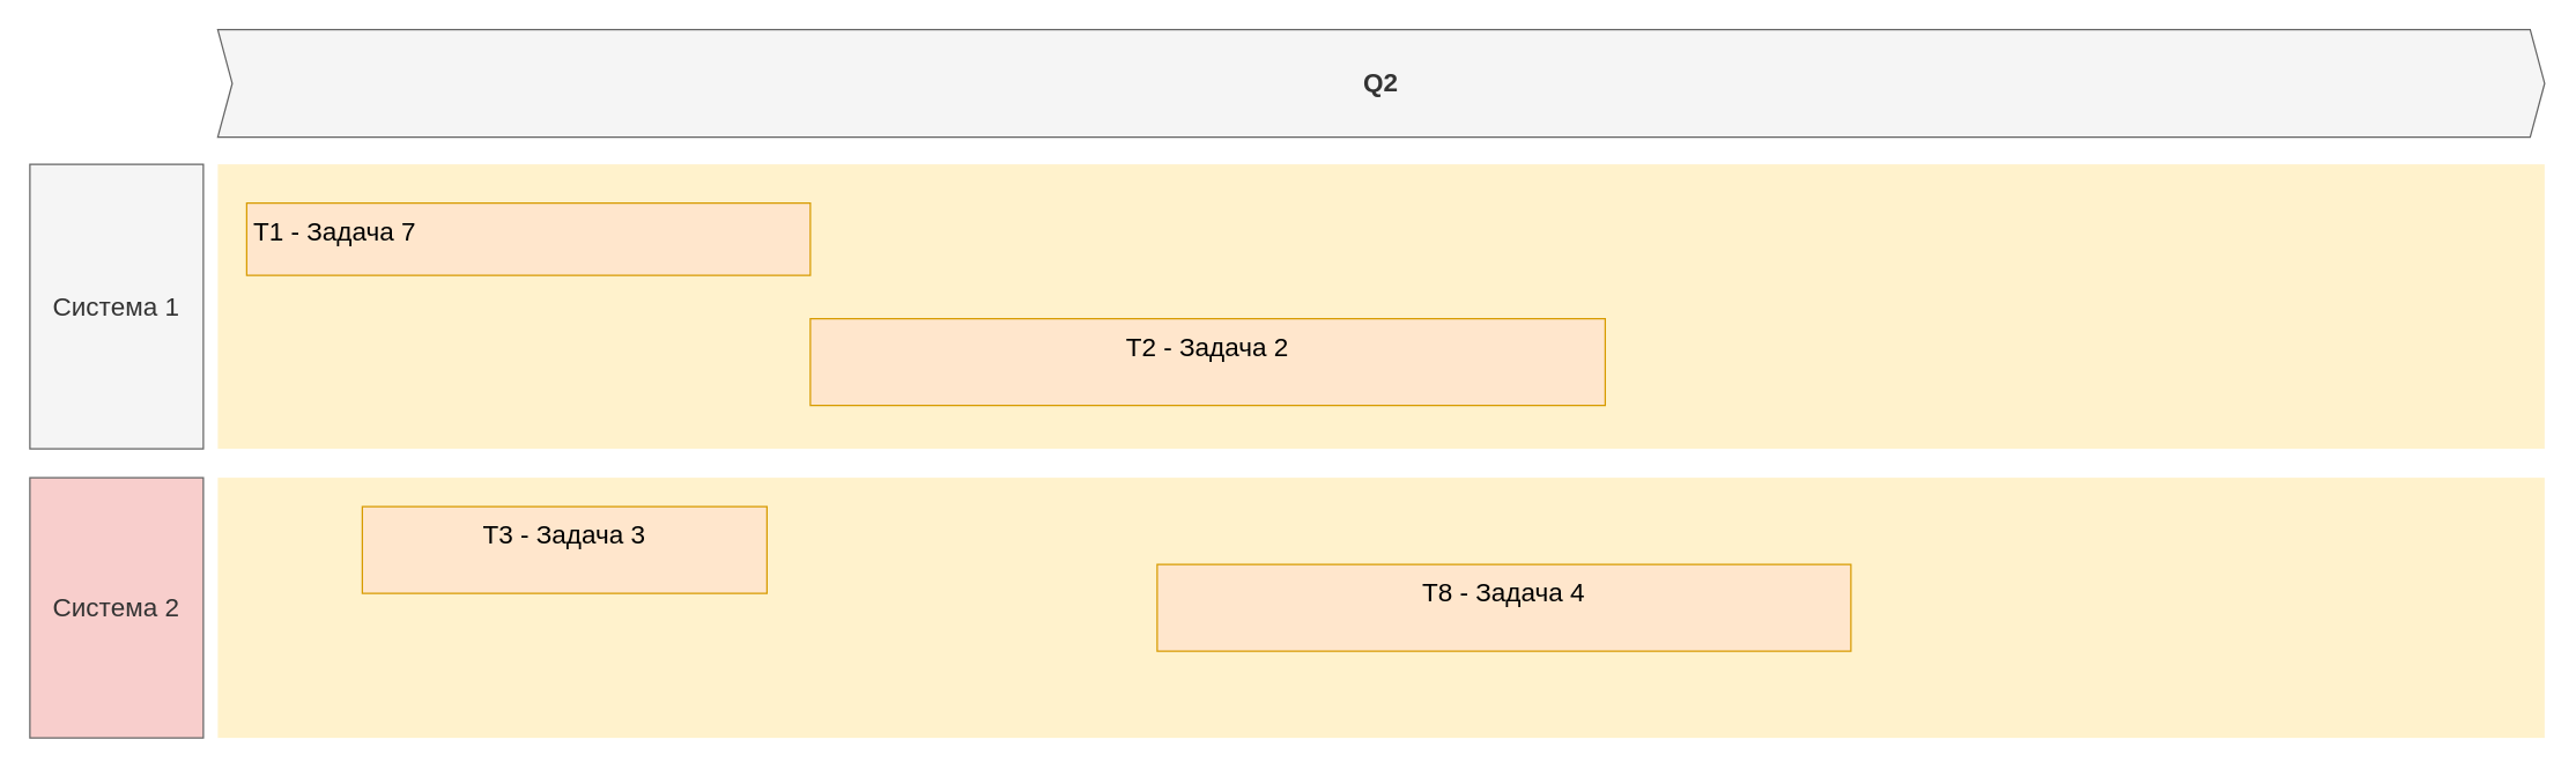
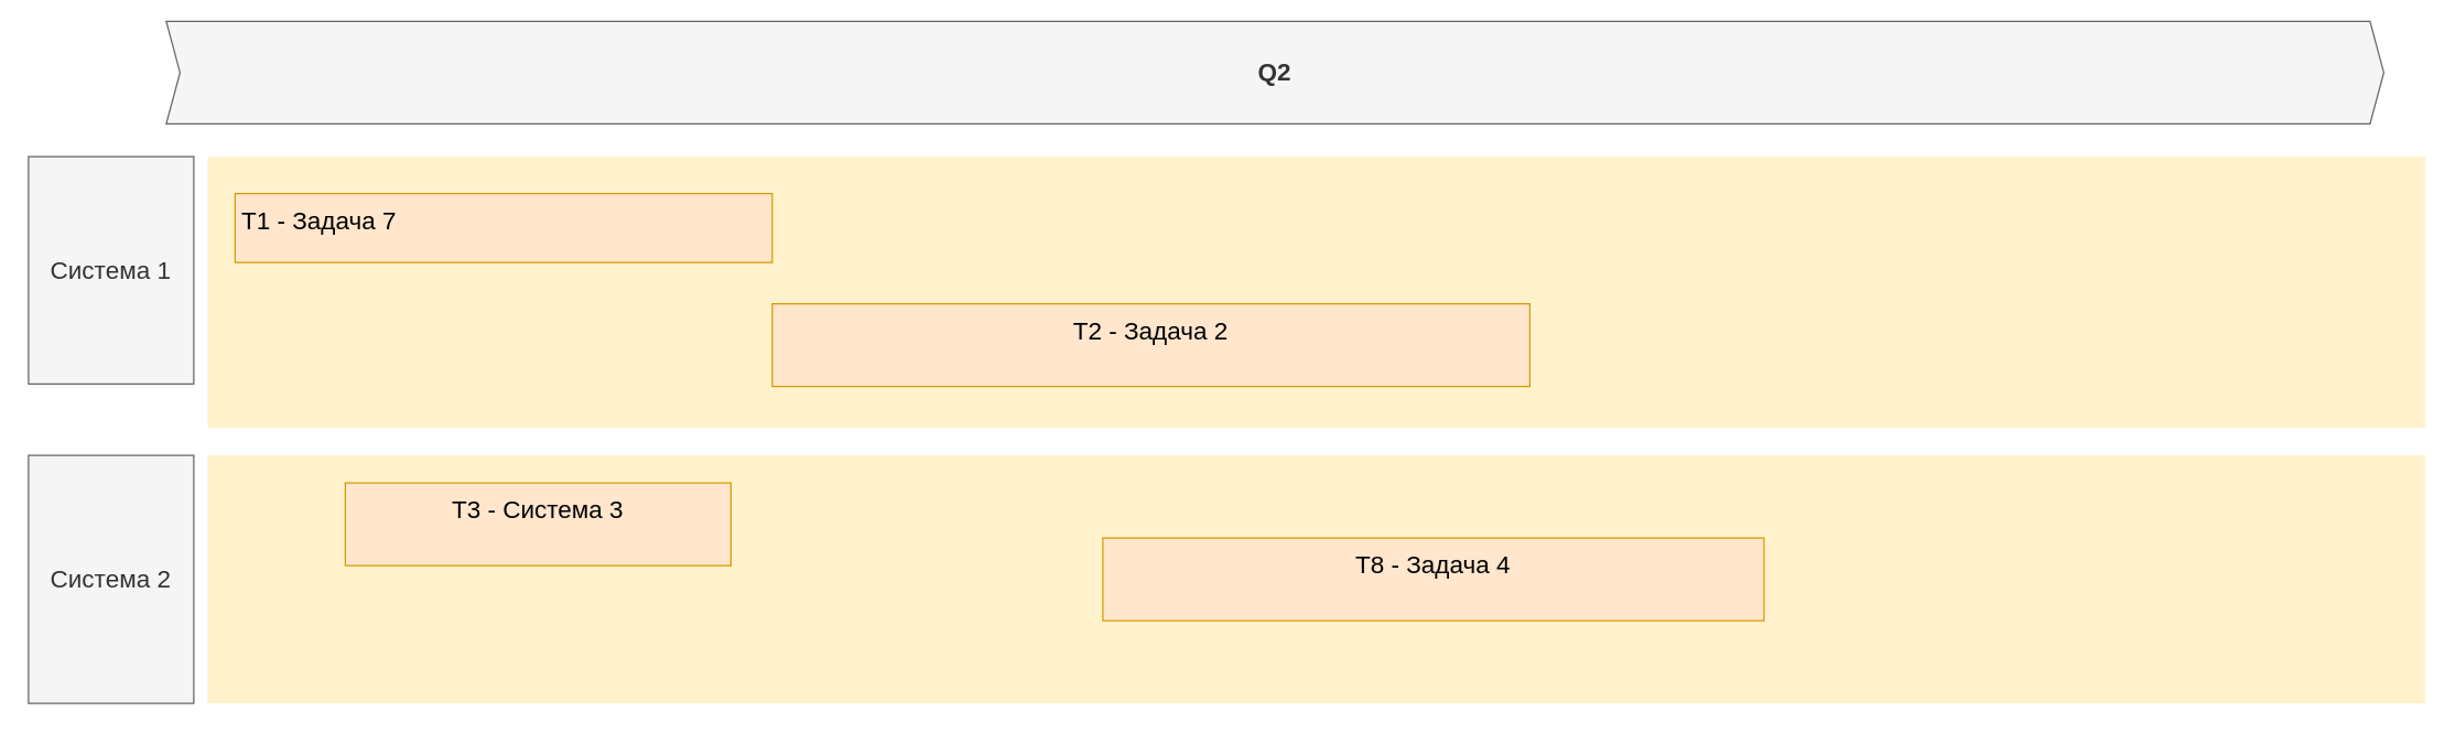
- <mxCell id="8" value="Q2" style="shape=step;perimeter=stepPerimeter;whiteSpace=wrap;html=1;fixedSize=1;size=10;fillColor=#f5f5f5;strokeColor=#666666;fontSize=18;fontStyle=1;align=center;rounded=0;fontColor=#333333;" parent="1" vertex="1"><mxGeometry x="150" y="20" width="1610" height="74.4" as="geometry" /></mxCell>
+ <mxCell id="8" value="Q2" style="shape=step;perimeter=stepPerimeter;whiteSpace=wrap;html=1;fixedSize=1;size=10;fillColor=#f5f5f5;strokeColor=#666666;fontSize=18;fontStyle=1;align=center;rounded=0;fontColor=#333333;" parent="1" vertex="1"><mxGeometry x="120" y="15" width="1610" height="74.4" as="geometry" /></mxCell>
- <mxCell id="6" value="Система 1" style="rounded=0;whiteSpace=wrap;html=1;fillColor=#f5f5f5;fontColor=#333333;strokeColor=#666666;fontSize=18;" parent="1" vertex="1"><mxGeometry x="20" y="113.2" width="120" height="196.8" as="geometry" /></mxCell>
+ <mxCell id="6" value="Система 1" style="rounded=0;whiteSpace=wrap;html=1;fillColor=#f5f5f5;fontColor=#333333;strokeColor=#666666;fontSize=18;" parent="1" vertex="1"><mxGeometry x="20" y="113.2" width="120" height="165" as="geometry" /></mxCell>
- <mxCell id="10" value="T3 - Задача 3" style="shape=rect;fillColor=#ffe6cc;strokeColor=#d79b00;fontSize=18;html=1;whiteSpace=wrap;align=center;verticalAlign=top;spacing=5;rounded=0;" parent="1" vertex="1"><mxGeometry x="250" y="350" width="280" height="60" as="geometry" /></mxCell>
+ <mxCell id="10" value="T3 - Система 3" style="shape=rect;fillColor=#ffe6cc;strokeColor=#d79b00;fontSize=18;html=1;whiteSpace=wrap;align=center;verticalAlign=top;spacing=5;rounded=0;" parent="1" vertex="1"><mxGeometry x="250" y="350" width="280" height="60" as="geometry" /></mxCell>
- <mxCell id="7" value="Система 2" style="rounded=0;whiteSpace=wrap;html=1;fillColor=#f8cecc;fontColor=#333333;strokeColor=#666666;fontSize=18;" parent="1" vertex="1"><mxGeometry x="20" y="330" width="120" height="180" as="geometry" /></mxCell>
+ <mxCell id="7" value="Система 2" style="rounded=0;whiteSpace=wrap;html=1;fillColor=#f5f5f5;fontColor=#333333;strokeColor=#666666;fontSize=18;" parent="1" vertex="1"><mxGeometry x="20" y="330" width="120" height="180" as="geometry" /></mxCell>
